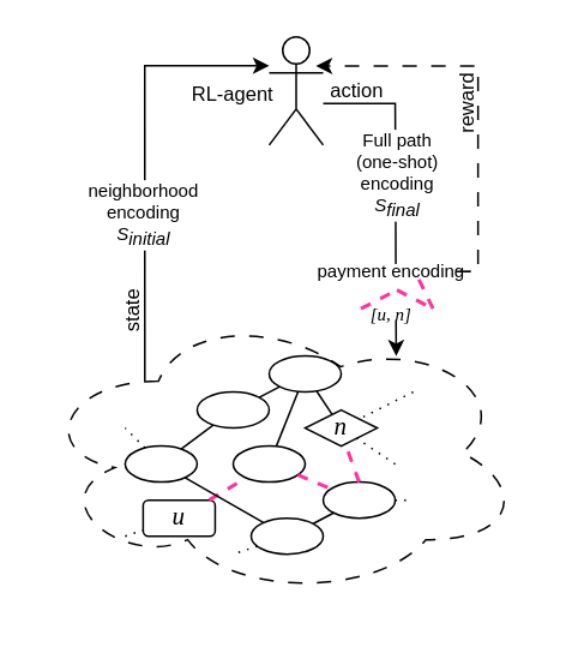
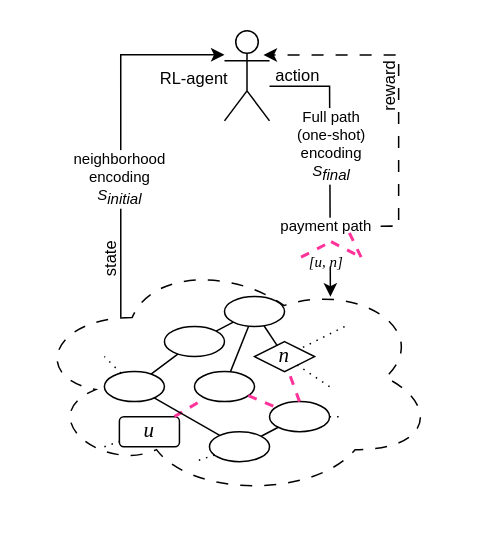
- <mxCell id="42" value="&lt;font style=&quot;font-size: 10px;&quot;&gt;&lt;span style=&quot;text-wrap: nowrap; background-color: rgb(255, 255, 255);&quot;&gt;payment&amp;nbsp;&lt;/span&gt;&lt;span style=&quot;text-wrap: nowrap; background-color: initial;&quot;&gt;encoding&lt;/span&gt;&lt;/font&gt;&lt;div style=&quot;font-size: 10px;&quot;&gt;&lt;span style=&quot;text-wrap: nowrap;&quot;&gt;&lt;font style=&quot;font-size: 10px;&quot;&gt;&lt;br&gt;&lt;/font&gt;&lt;/span&gt;&lt;div style=&quot;text-wrap: nowrap;&quot;&gt;&lt;font face=&quot;symbol&quot; style=&quot;font-size: 10px;&quot;&gt;&lt;i style=&quot;&quot;&gt;[u, n]&lt;/i&gt;&lt;/font&gt;&lt;/div&gt;&lt;/div&gt;" style="text;html=1;align=center;verticalAlign=middle;whiteSpace=wrap;rounded=0;fontSize=11;" vertex="1" parent="37"><mxGeometry width="80" height="31.0" as="geometry" /></mxCell>
+ <mxCell id="42" value="&lt;font style=&quot;font-size: 10px;&quot;&gt;&lt;span style=&quot;text-wrap: nowrap; background-color: rgb(255, 255, 255);&quot;&gt;payment&amp;nbsp;&lt;/span&gt;&lt;span style=&quot;text-wrap: nowrap; background-color: initial;&quot;&gt;path&lt;/span&gt;&lt;/font&gt;&lt;div style=&quot;font-size: 10px;&quot;&gt;&lt;span style=&quot;text-wrap: nowrap;&quot;&gt;&lt;font style=&quot;font-size: 10px;&quot;&gt;&lt;br&gt;&lt;/font&gt;&lt;/span&gt;&lt;div style=&quot;text-wrap: nowrap;&quot;&gt;&lt;font face=&quot;symbol&quot; style=&quot;font-size: 10px;&quot;&gt;&lt;i style=&quot;&quot;&gt;[u, n]&lt;/i&gt;&lt;/font&gt;&lt;/div&gt;&lt;/div&gt;" style="text;html=1;align=center;verticalAlign=middle;whiteSpace=wrap;rounded=0;fontSize=11;" vertex="1" parent="37"><mxGeometry width="80" height="31.0" as="geometry" /></mxCell>
